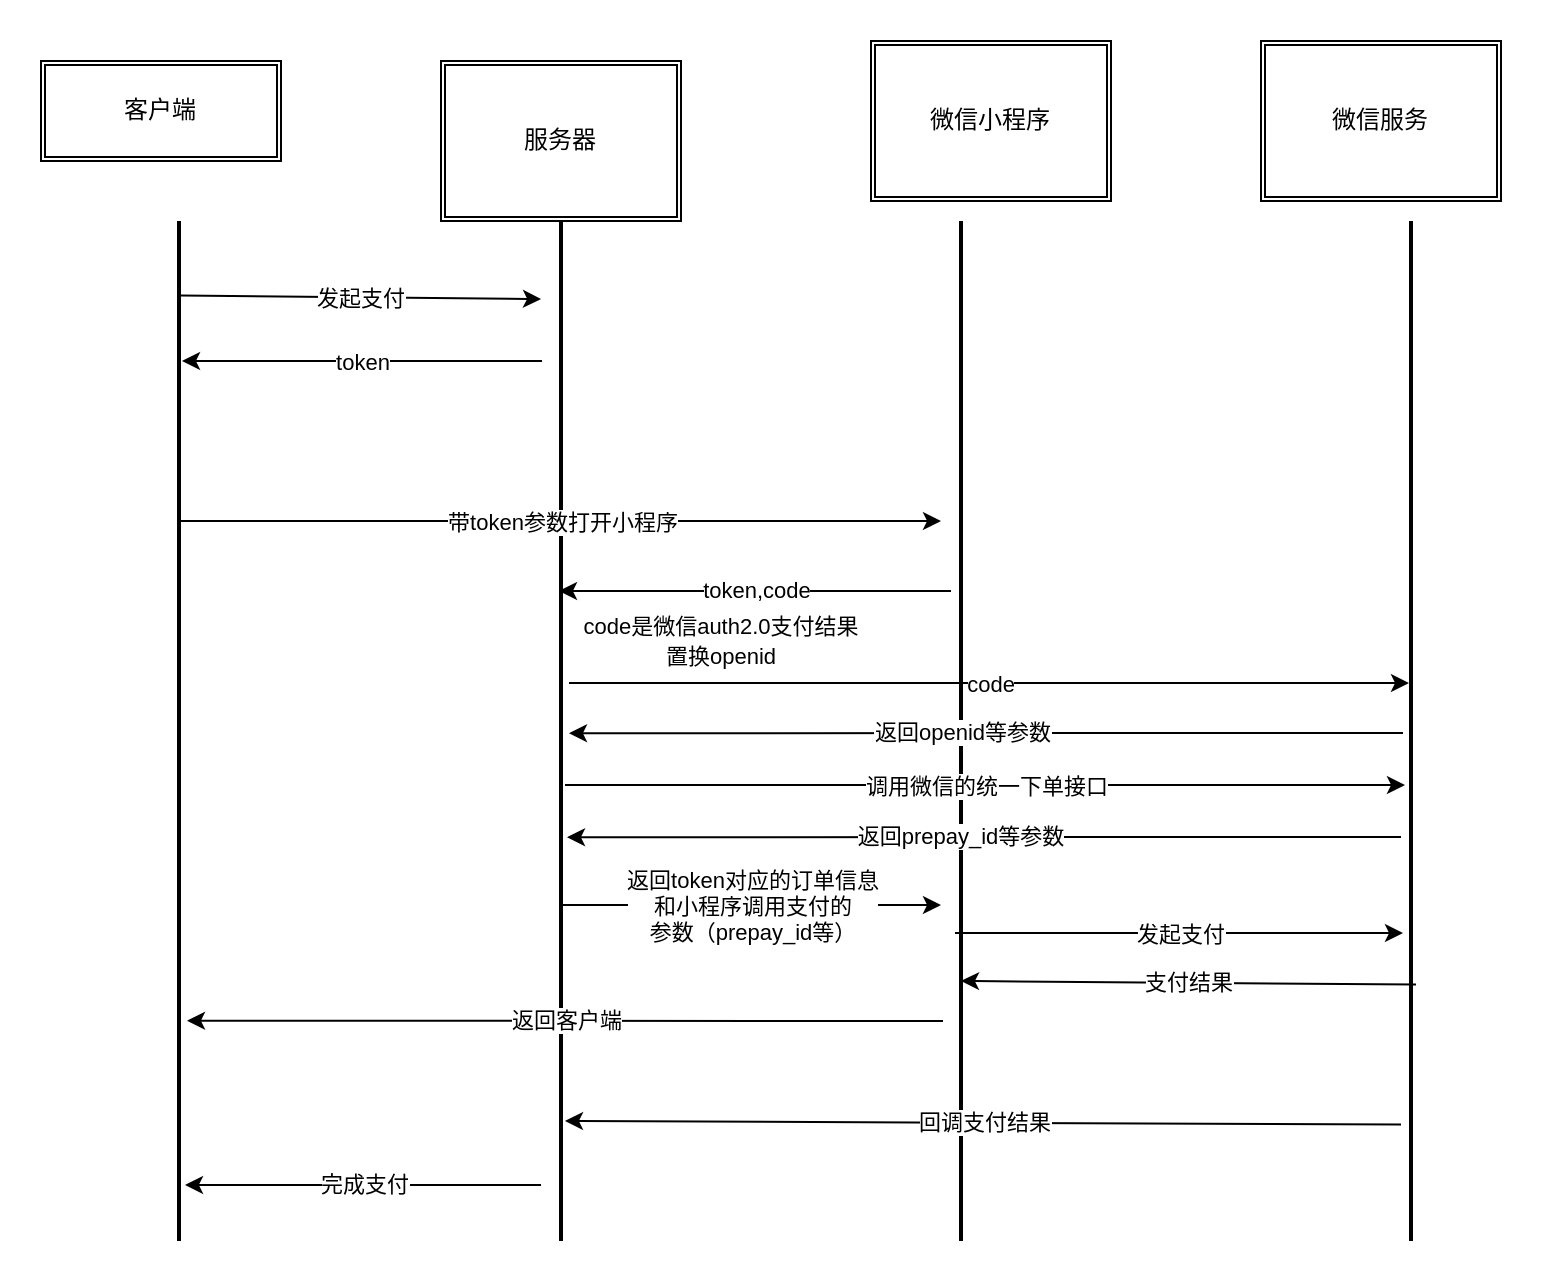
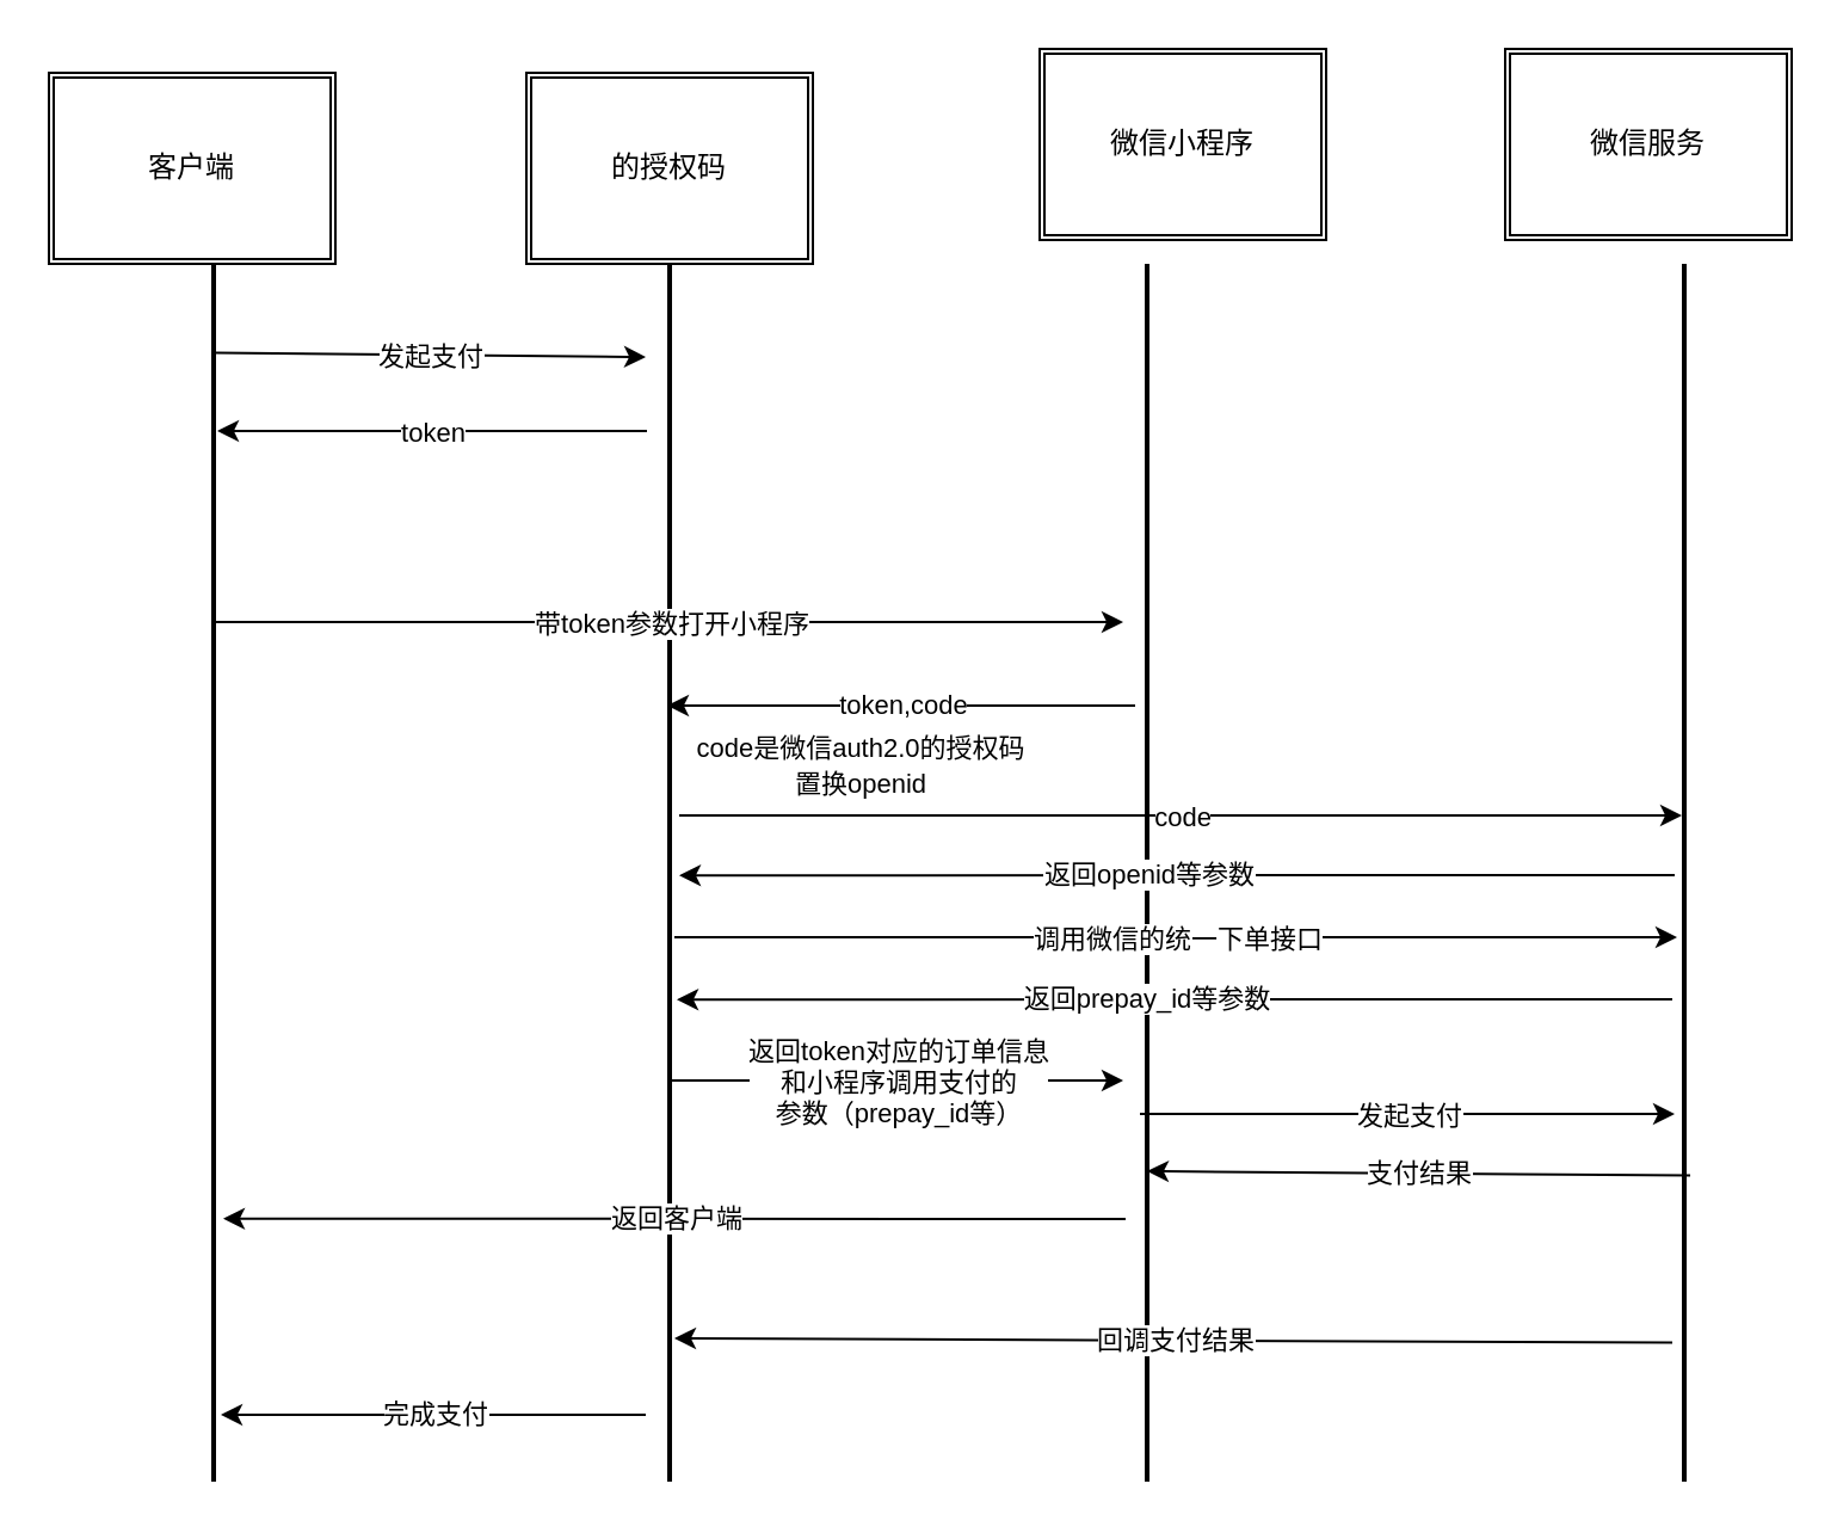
- <mxCell id="2" value="客户端" style="shape=ext;double=1;rounded=0;whiteSpace=wrap;html=1;" vertex="1" parent="1"><mxGeometry x="20" y="30" width="120" height="50" as="geometry" /></mxCell>
+ <mxCell id="2" value="客户端" style="shape=ext;double=1;rounded=0;whiteSpace=wrap;html=1;" vertex="1" parent="1"><mxGeometry x="20" y="30" width="120" height="80" as="geometry" /></mxCell>
- <mxCell id="4" value="服务器" style="shape=ext;double=1;rounded=0;whiteSpace=wrap;html=1;" vertex="1" parent="1"><mxGeometry x="220" y="30" width="120" height="80" as="geometry" /></mxCell>
+ <mxCell id="4" value="的授权码" style="shape=ext;double=1;rounded=0;whiteSpace=wrap;html=1;" vertex="1" parent="1"><mxGeometry x="220" y="30" width="120" height="80" as="geometry" /></mxCell>
- <mxCell id="16" value="&lt;span style=&quot;font-size: 11px ; background-color: rgb(255 , 255 , 255)&quot;&gt;code是微信auth2.0支付结果&lt;br&gt;置换openid&lt;br&gt;&lt;/span&gt;" style="text;html=1;align=center;verticalAlign=middle;resizable=0;points=[];autosize=1;strokeColor=none;fillColor=none;" vertex="1" parent="1"><mxGeometry x="285" y="300" width="150" height="40" as="geometry" /></mxCell>
+ <mxCell id="16" value="&lt;span style=&quot;font-size: 11px ; background-color: rgb(255 , 255 , 255)&quot;&gt;code是微信auth2.0的授权码&lt;br&gt;置换openid&lt;br&gt;&lt;/span&gt;" style="text;html=1;align=center;verticalAlign=middle;resizable=0;points=[];autosize=1;strokeColor=none;fillColor=none;" vertex="1" parent="1"><mxGeometry x="285" y="300" width="150" height="40" as="geometry" /></mxCell>
